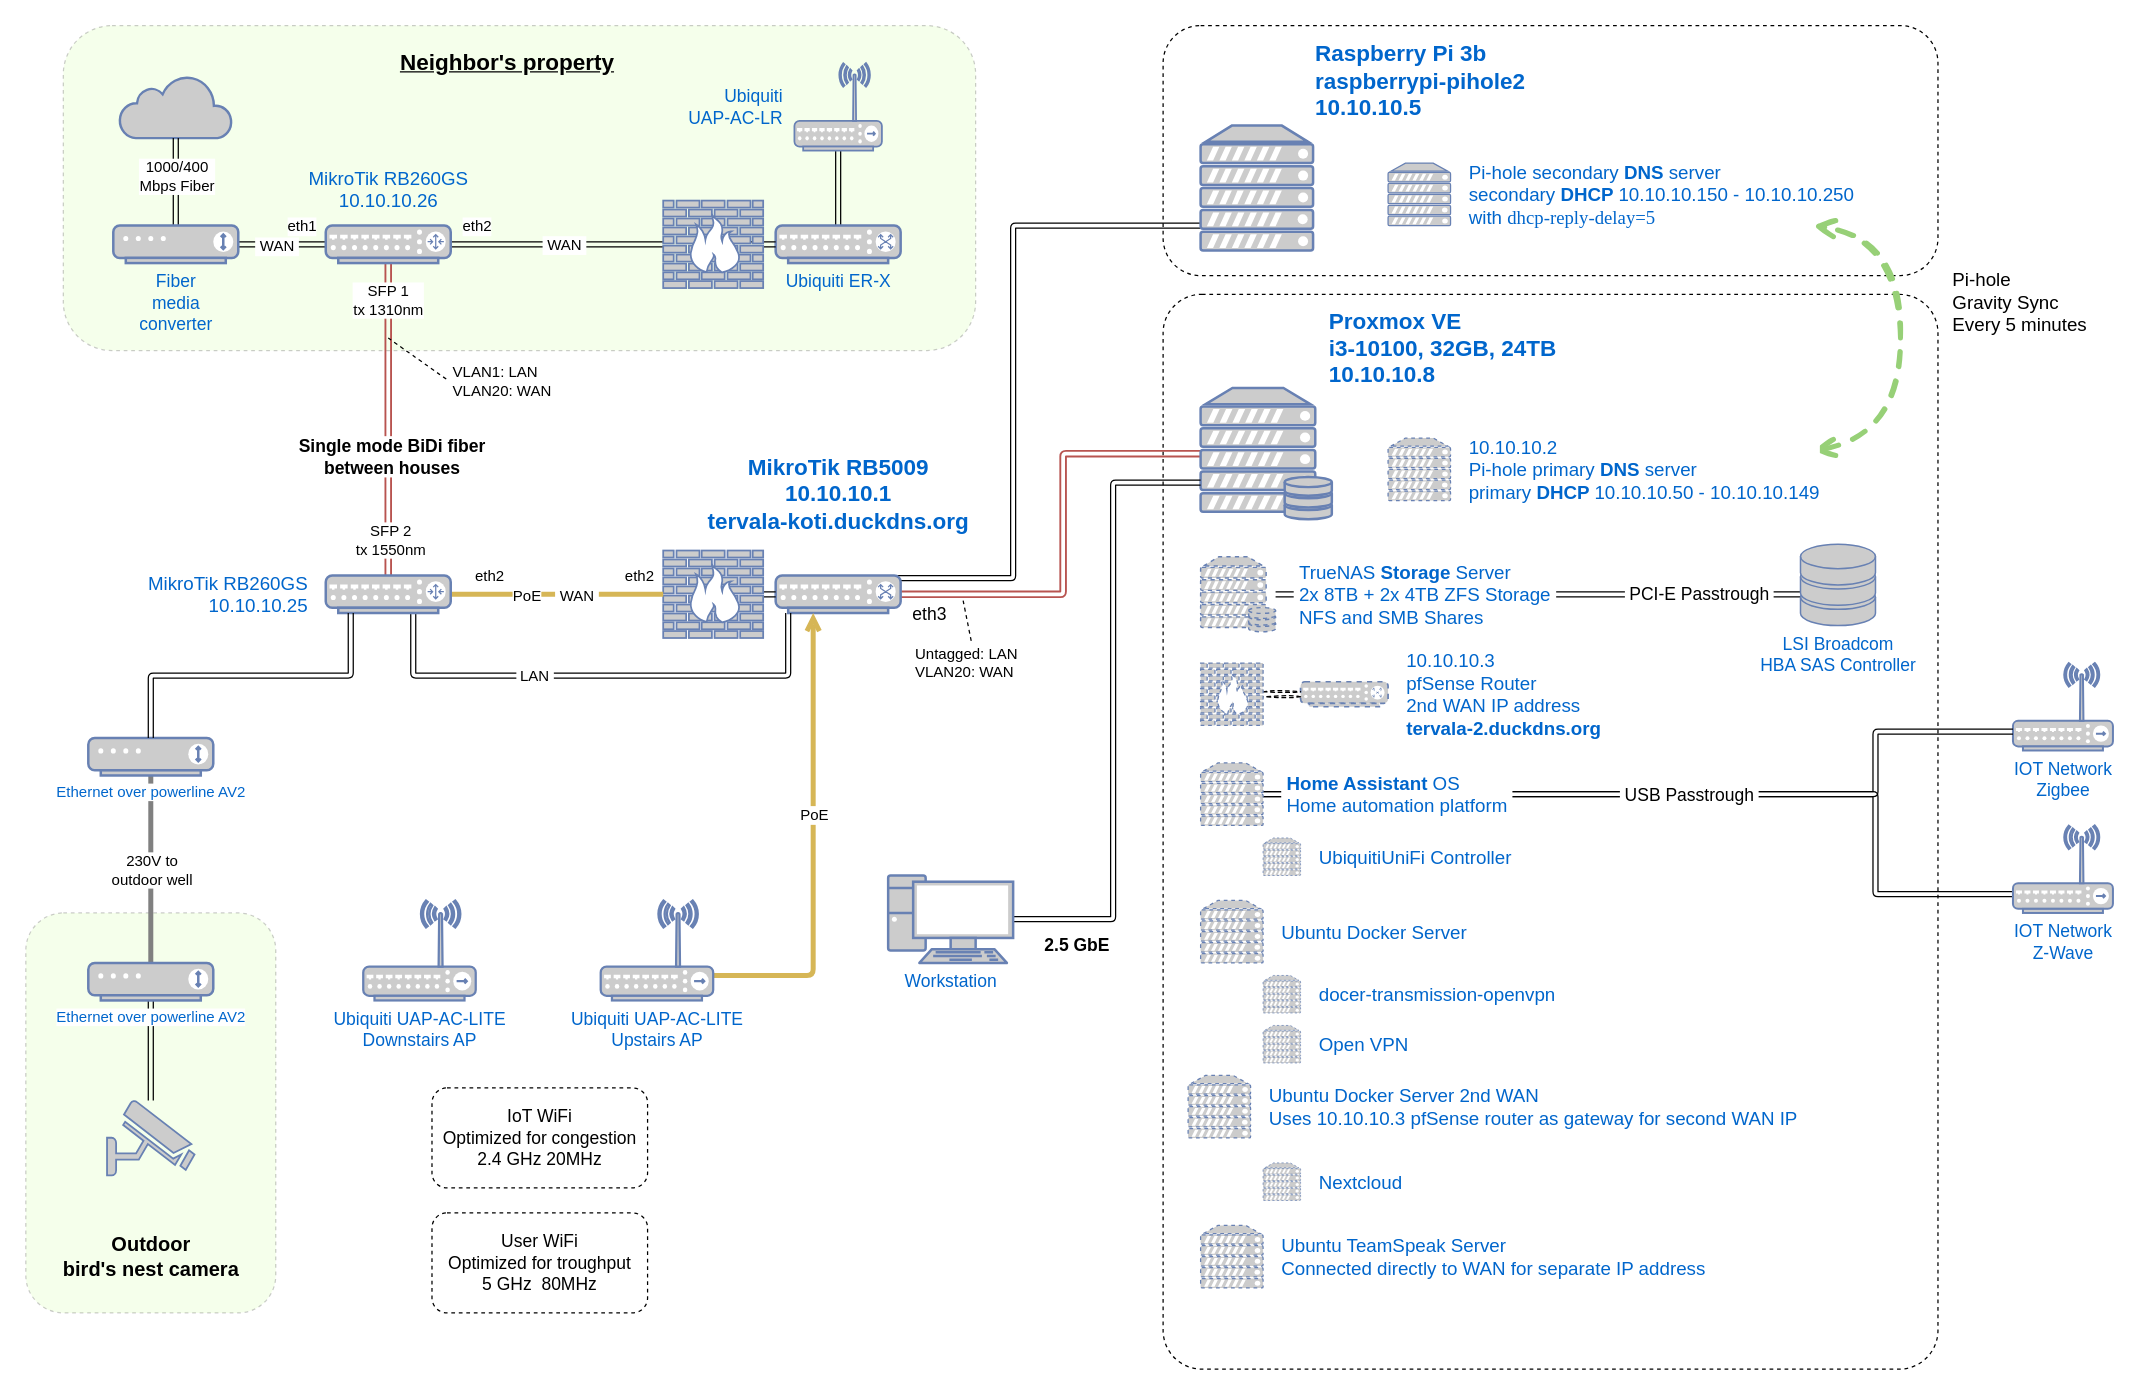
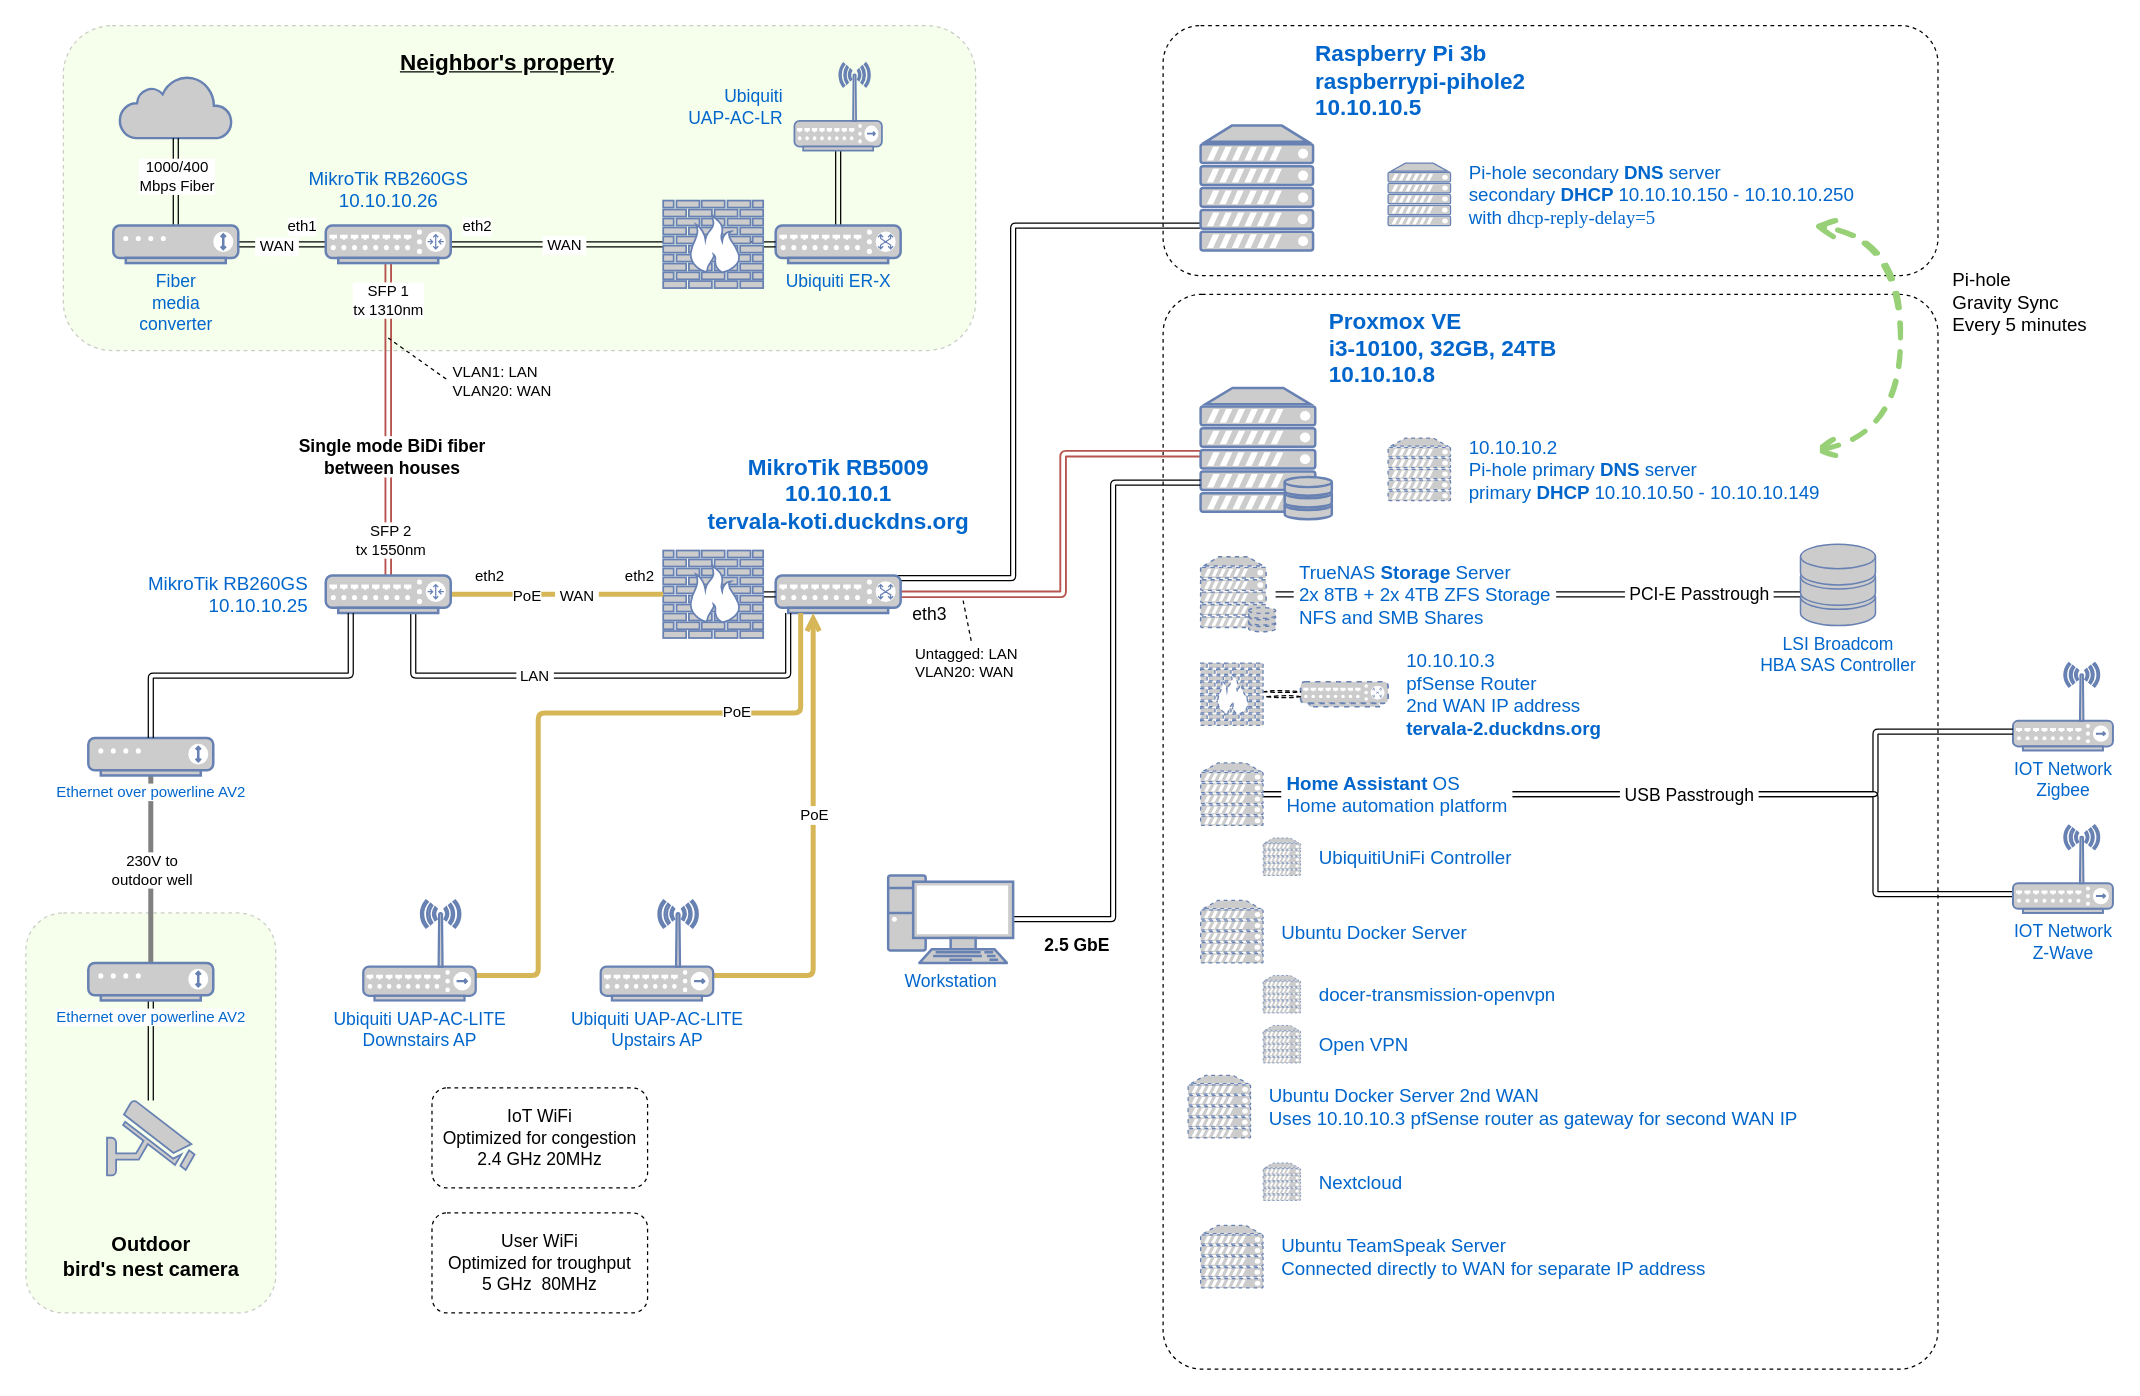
+ <mxCell id="73" style="edgeStyle=orthogonalEdgeStyle;rounded=1;sketch=0;orthogonalLoop=1;jettySize=auto;html=1;shadow=0;labelBackgroundColor=default;fontFamily=Helvetica;fontSize=11;fontColor=default;startArrow=none;startFill=0;endArrow=none;endFill=0;targetPerimeterSpacing=0;strokeColor=#d6b656;strokeWidth=4;elbow=vertical;fillColor=#fff2cc;jumpSize=6;arcSize=10;" edge="1" parent="1" source="75" target="15"><mxGeometry relative="1" as="geometry"><mxPoint x="670" y="520" as="targetPoint" /><Array as="points"><mxPoint x="430" y="780" /><mxPoint x="430" y="570" /><mxPoint x="640" y="570" /></Array></mxGeometry></mxCell>
+ <mxCell id="74" value="PoE" style="edgeLabel;html=1;align=center;verticalAlign=middle;resizable=0;points=[];fontSize=12;fontFamily=Helvetica;fontColor=default;" vertex="1" connectable="0" parent="73"><mxGeometry x="0.52" y="1" relative="1" as="geometry"><mxPoint as="offset" /></mxGeometry></mxCell>
